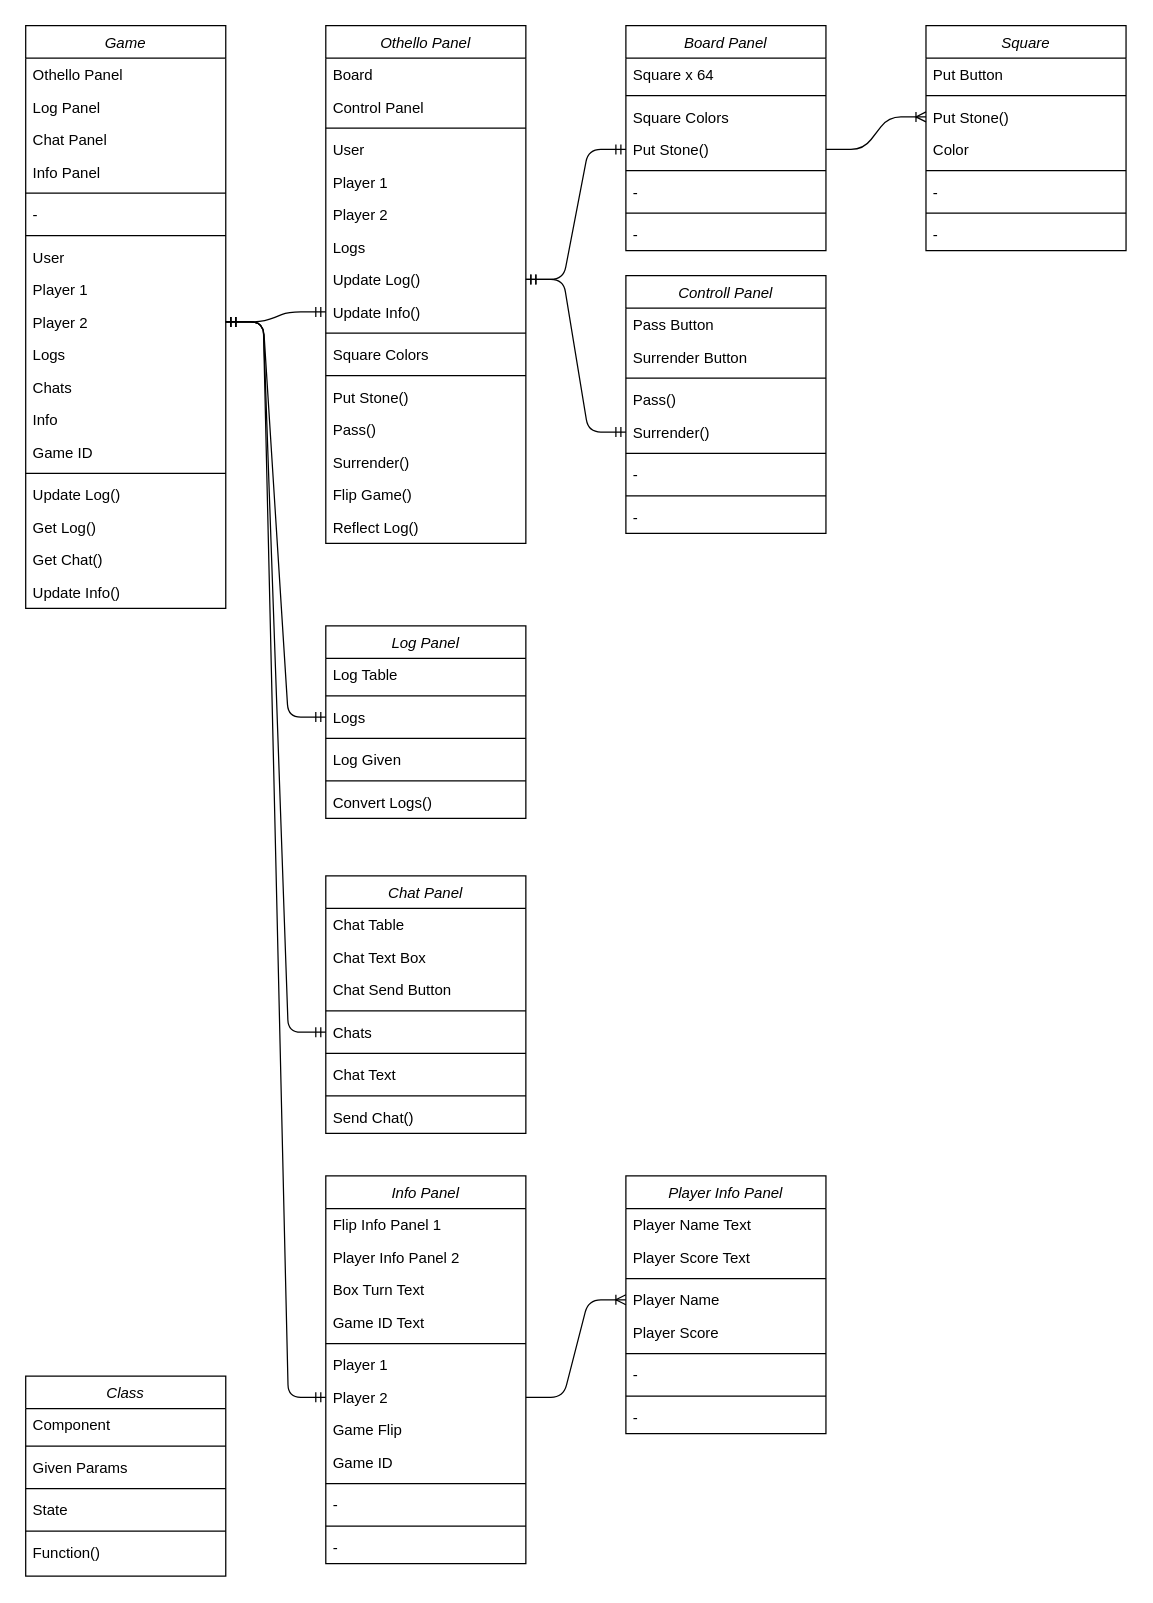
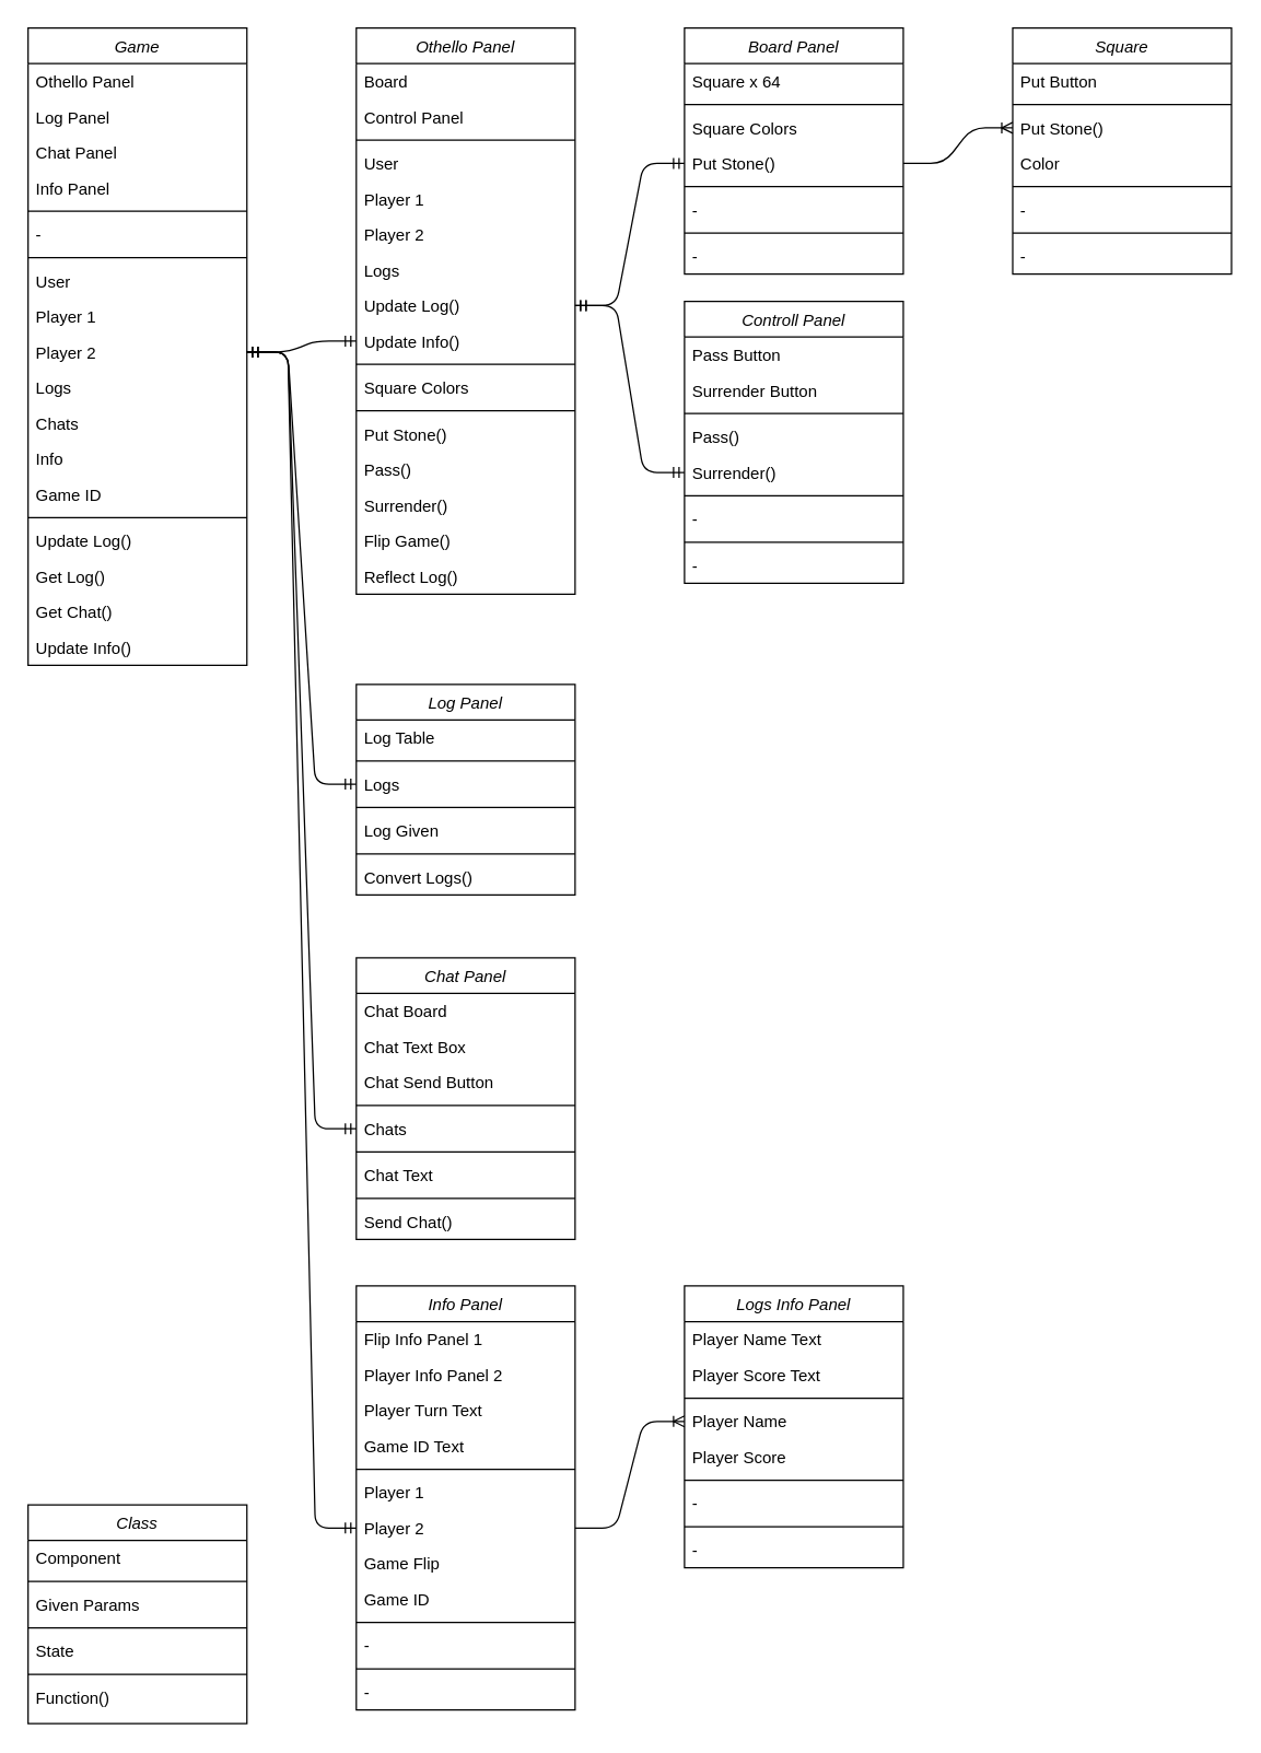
- <mxCell id="85" value="Chat Table" style="text;align=left;verticalAlign=top;spacingLeft=4;spacingRight=4;overflow=hidden;rotatable=0;points=[[0,0.5],[1,0.5]];portConstraint=eastwest;" parent="84" vertex="1"><mxGeometry y="26" width="160" height="26" as="geometry" /></mxCell>
+ <mxCell id="85" value="Chat Board" style="text;align=left;verticalAlign=top;spacingLeft=4;spacingRight=4;overflow=hidden;rotatable=0;points=[[0,0.5],[1,0.5]];portConstraint=eastwest;" parent="84" vertex="1"><mxGeometry y="26" width="160" height="26" as="geometry" /></mxCell>
- <mxCell id="108" value="Player Info Panel" style="swimlane;fontStyle=2;align=center;verticalAlign=top;childLayout=stackLayout;horizontal=1;startSize=26;horizontalStack=0;resizeParent=1;resizeLast=0;collapsible=1;marginBottom=0;rounded=0;shadow=0;strokeWidth=1;" parent="1" vertex="1"><mxGeometry x="500" y="940" width="160" height="206" as="geometry"><mxRectangle x="230" y="140" width="160" height="26" as="alternateBounds" /></mxGeometry></mxCell>
+ <mxCell id="108" value="Logs Info Panel" style="swimlane;fontStyle=2;align=center;verticalAlign=top;childLayout=stackLayout;horizontal=1;startSize=26;horizontalStack=0;resizeParent=1;resizeLast=0;collapsible=1;marginBottom=0;rounded=0;shadow=0;strokeWidth=1;" parent="1" vertex="1"><mxGeometry x="500" y="940" width="160" height="206" as="geometry"><mxRectangle x="230" y="140" width="160" height="26" as="alternateBounds" /></mxGeometry></mxCell>
- <mxCell id="97" value="Box Turn Text" style="text;align=left;verticalAlign=top;spacingLeft=4;spacingRight=4;overflow=hidden;rotatable=0;points=[[0,0.5],[1,0.5]];portConstraint=eastwest;" parent="94" vertex="1"><mxGeometry y="78" width="160" height="26" as="geometry" /></mxCell>
+ <mxCell id="97" value="Player Turn Text" style="text;align=left;verticalAlign=top;spacingLeft=4;spacingRight=4;overflow=hidden;rotatable=0;points=[[0,0.5],[1,0.5]];portConstraint=eastwest;" parent="94" vertex="1"><mxGeometry y="78" width="160" height="26" as="geometry" /></mxCell>
